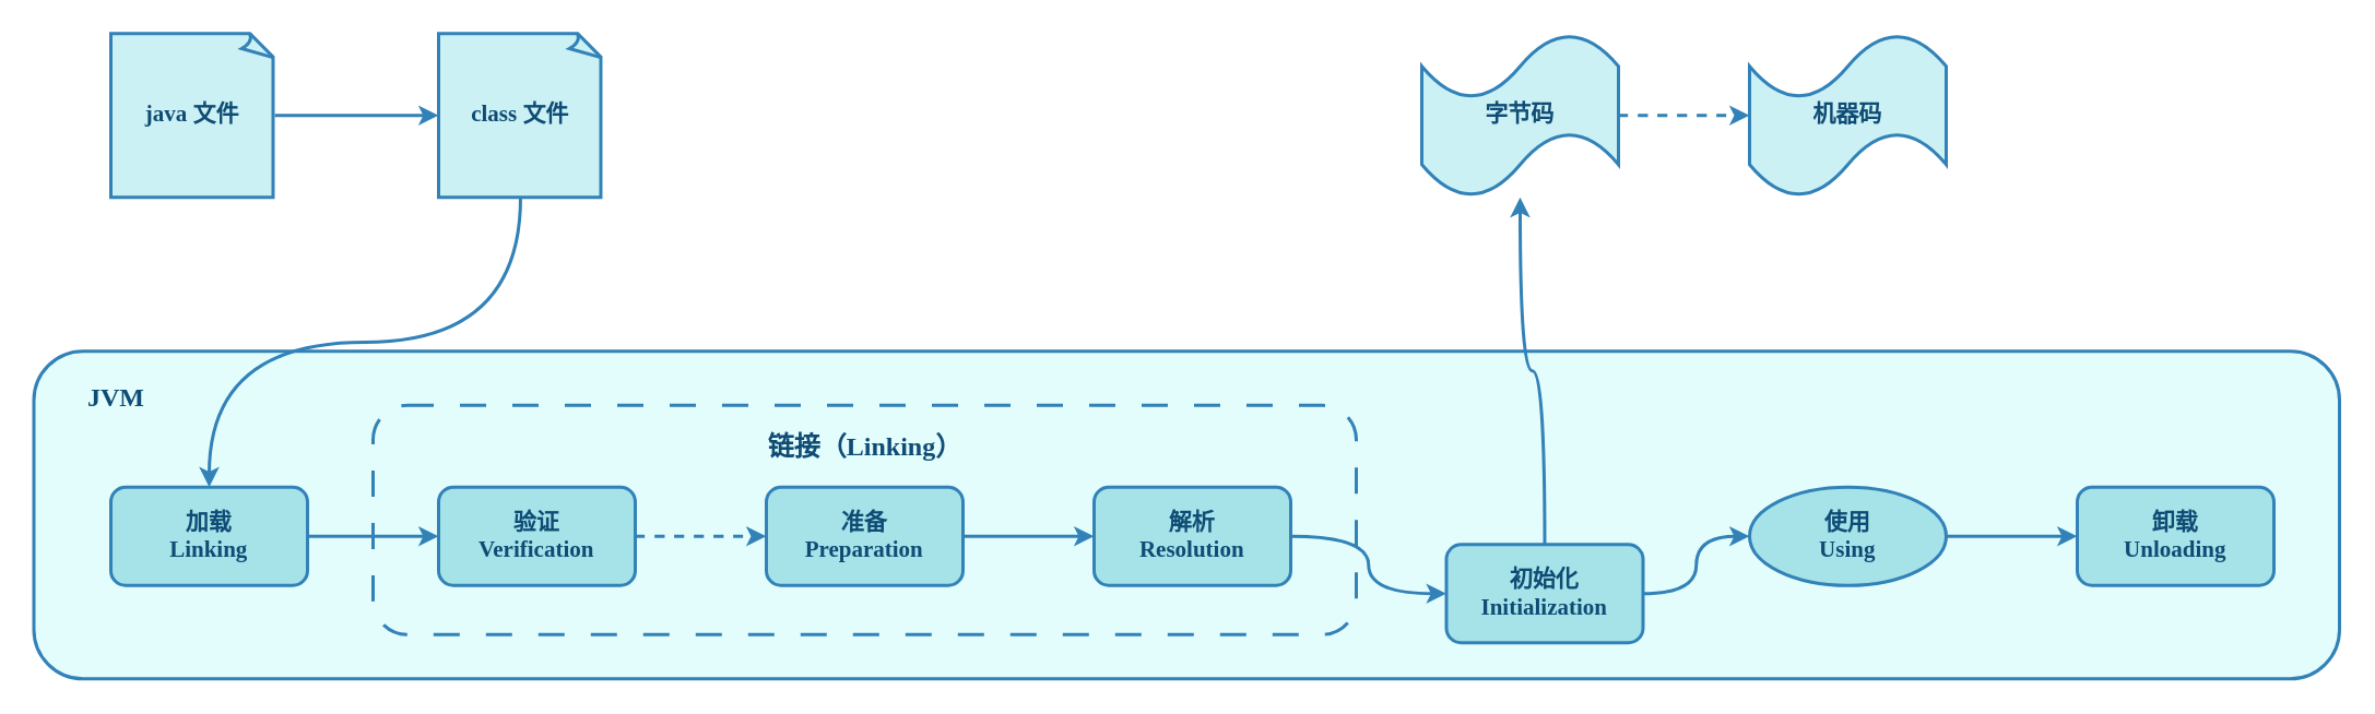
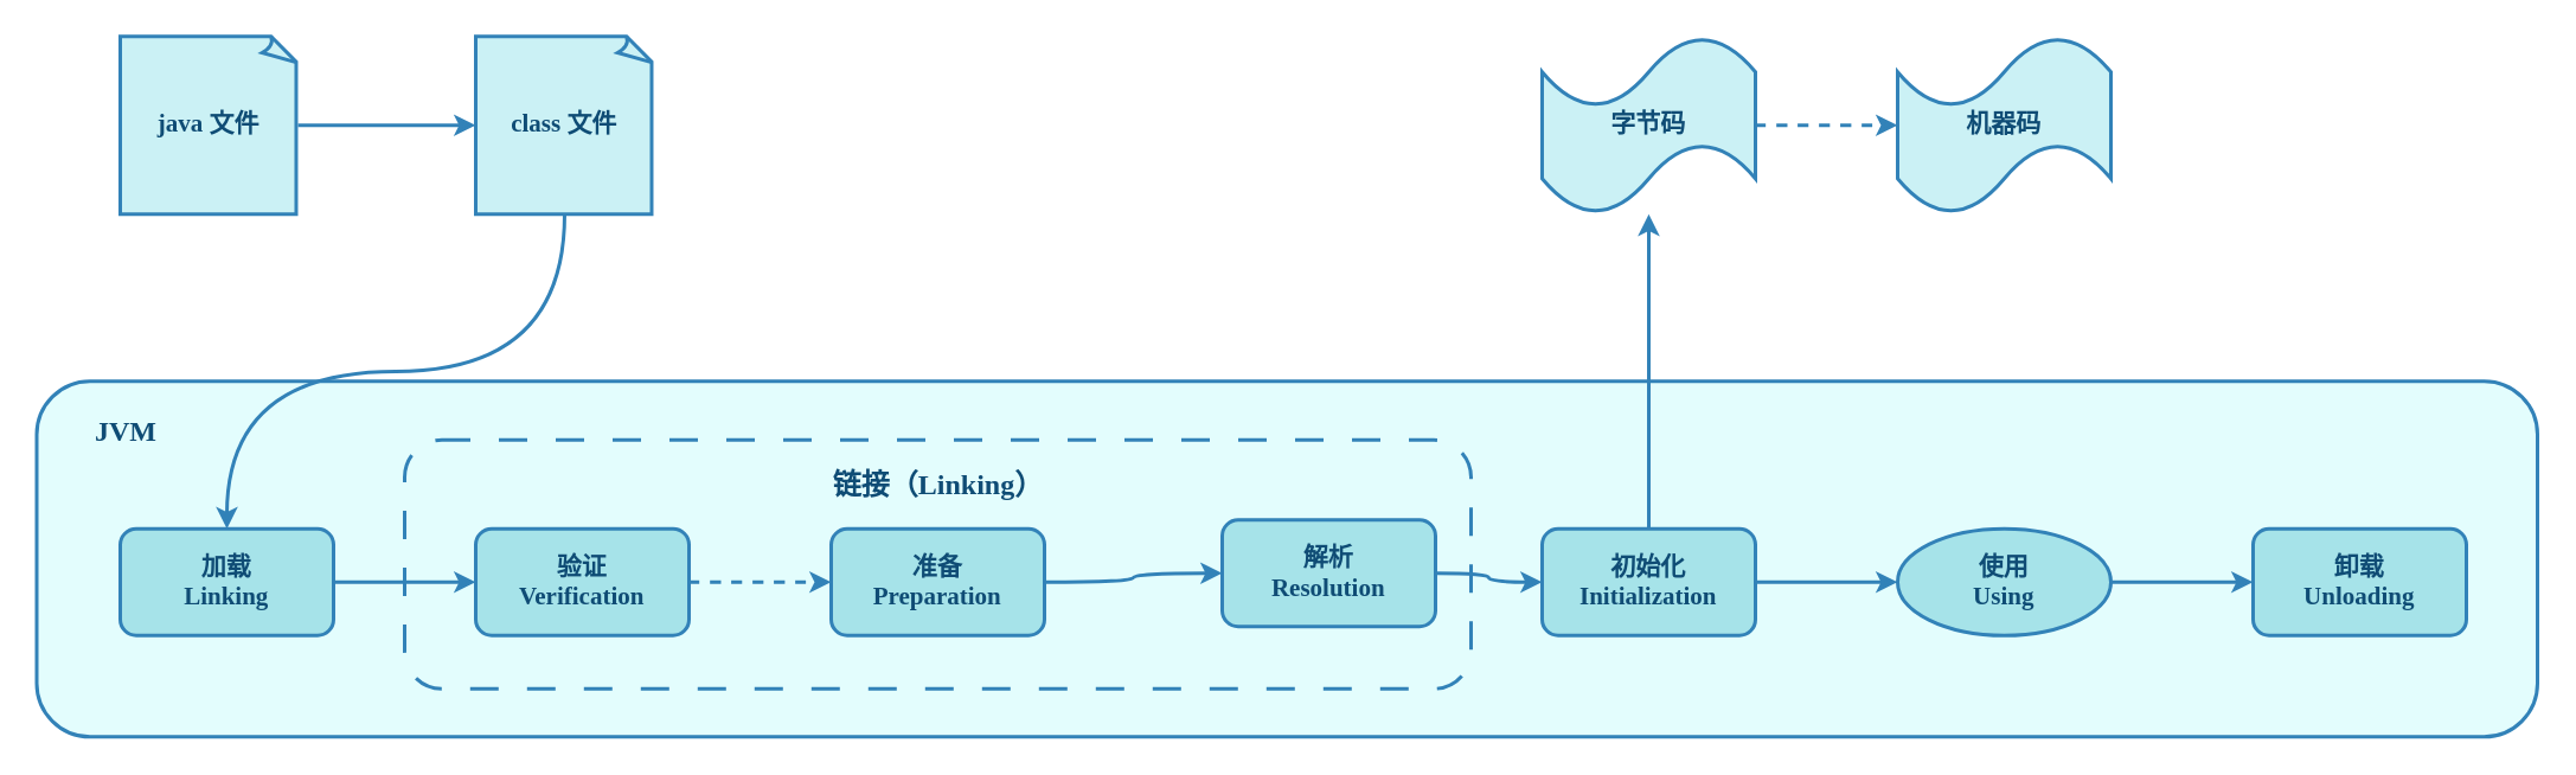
- <mxCell id="9" value="&lt;div style=&quot;font-size: 14px;&quot;&gt;&lt;div style=&quot;font-size: 14px;&quot;&gt;解析&lt;/div&gt;&lt;div style=&quot;font-size: 14px;&quot;&gt;Resolution&lt;/div&gt;&lt;/div&gt;" style="rounded=1;whiteSpace=wrap;html=1;fontSize=14;fillColor=#A6E3E9;strokeColor=#3282B8;movable=1;resizable=1;rotatable=1;deletable=1;editable=1;locked=0;connectable=1;container=0;shadow=0;fontColor=#0F4C75;fontStyle=1;strokeWidth=2;fontFamily=Comic Sans MS;" parent="1" vertex="1"><mxGeometry x="667" y="297" width="120" height="60" as="geometry" /></mxCell>
+ <mxCell id="9" value="&lt;div style=&quot;font-size: 14px;&quot;&gt;&lt;div style=&quot;font-size: 14px;&quot;&gt;解析&lt;/div&gt;&lt;div style=&quot;font-size: 14px;&quot;&gt;Resolution&lt;/div&gt;&lt;/div&gt;" style="rounded=1;whiteSpace=wrap;html=1;fontSize=14;fillColor=#A6E3E9;strokeColor=#3282B8;movable=1;resizable=1;rotatable=1;deletable=1;editable=1;locked=0;connectable=1;container=0;shadow=0;fontColor=#0F4C75;fontStyle=1;strokeWidth=2;fontFamily=Comic Sans MS;" parent="1" vertex="1"><mxGeometry x="687" y="292" width="120" height="60" as="geometry" /></mxCell>
- <mxCell id="11" value="&lt;div style=&quot;font-size: 14px;&quot;&gt;&lt;div style=&quot;font-size: 14px;&quot;&gt;初始化&lt;/div&gt;&lt;div style=&quot;font-size: 14px;&quot;&gt;Initialization&lt;/div&gt;&lt;/div&gt;" style="rounded=1;whiteSpace=wrap;html=1;fontSize=14;fillColor=#A6E3E9;strokeColor=#3282B8;movable=1;resizable=1;rotatable=1;deletable=1;editable=1;locked=0;connectable=1;container=0;shadow=0;fontColor=#0F4C75;fontStyle=1;strokeWidth=2;fontFamily=Comic Sans MS;" parent="1" vertex="1"><mxGeometry x="882" y="332" width="120" height="60" as="geometry" /></mxCell>
+ <mxCell id="11" value="&lt;div style=&quot;font-size: 14px;&quot;&gt;&lt;div style=&quot;font-size: 14px;&quot;&gt;初始化&lt;/div&gt;&lt;div style=&quot;font-size: 14px;&quot;&gt;Initialization&lt;/div&gt;&lt;/div&gt;" style="rounded=1;whiteSpace=wrap;html=1;fontSize=14;fillColor=#A6E3E9;strokeColor=#3282B8;movable=1;resizable=1;rotatable=1;deletable=1;editable=1;locked=0;connectable=1;container=0;shadow=0;fontColor=#0F4C75;fontStyle=1;strokeWidth=2;fontFamily=Comic Sans MS;" parent="1" vertex="1"><mxGeometry x="867" y="297" width="120" height="60" as="geometry" /></mxCell>
